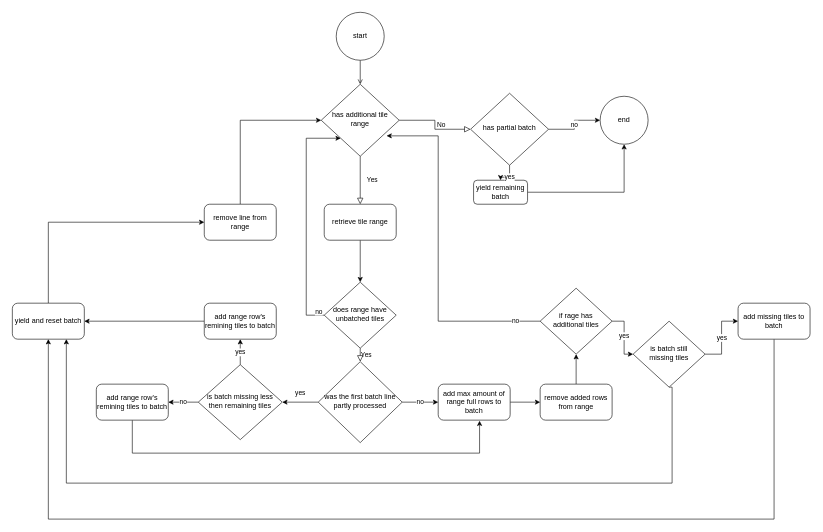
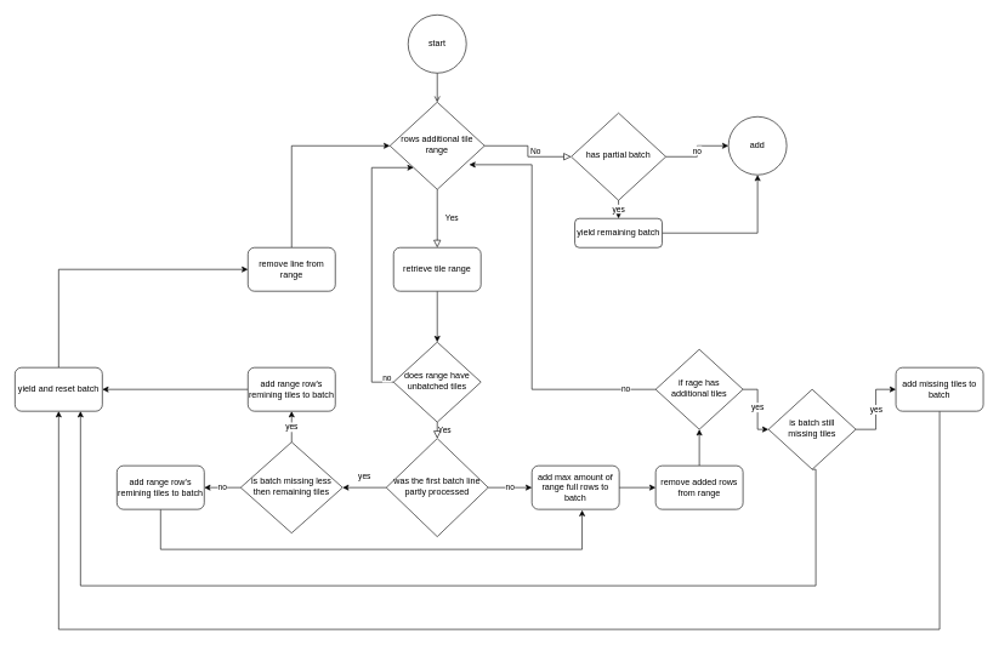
- <mxCell id="4" value="has additional tile range" style="rhombus;whiteSpace=wrap;html=1;shadow=0;fontFamily=Helvetica;fontSize=12;align=center;strokeWidth=1;spacing=6;spacingTop=-4;" parent="1" vertex="1"><mxGeometry x="535" y="140" width="130" height="120" as="geometry" /></mxCell>
+ <mxCell id="4" value="rows additional tile range" style="rhombus;whiteSpace=wrap;html=1;shadow=0;fontFamily=Helvetica;fontSize=12;align=center;strokeWidth=1;spacing=6;spacingTop=-4;" parent="1" vertex="1"><mxGeometry x="535" y="140" width="130" height="120" as="geometry" /></mxCell>
- <mxCell id="46" value="end" style="ellipse;whiteSpace=wrap;html=1;aspect=fixed;" vertex="1" parent="1"><mxGeometry x="1000" y="160" width="80" height="80" as="geometry" /></mxCell>
+ <mxCell id="46" value="add" style="ellipse;whiteSpace=wrap;html=1;aspect=fixed;" vertex="1" parent="1"><mxGeometry x="1000" y="160" width="80" height="80" as="geometry" /></mxCell>
- <mxCell id="6" value="yield remaining batch" style="rounded=1;whiteSpace=wrap;html=1;fontSize=12;glass=0;strokeWidth=1;shadow=0;" parent="1" vertex="1"><mxGeometry x="789" y="300" width="90" height="40" as="geometry" /></mxCell>
+ <mxCell id="6" value="yield remaining batch" style="rounded=1;whiteSpace=wrap;html=1;fontSize=12;glass=0;strokeWidth=1;shadow=0;" parent="1" vertex="1"><mxGeometry x="789" y="300" width="120" height="40" as="geometry" /></mxCell>
